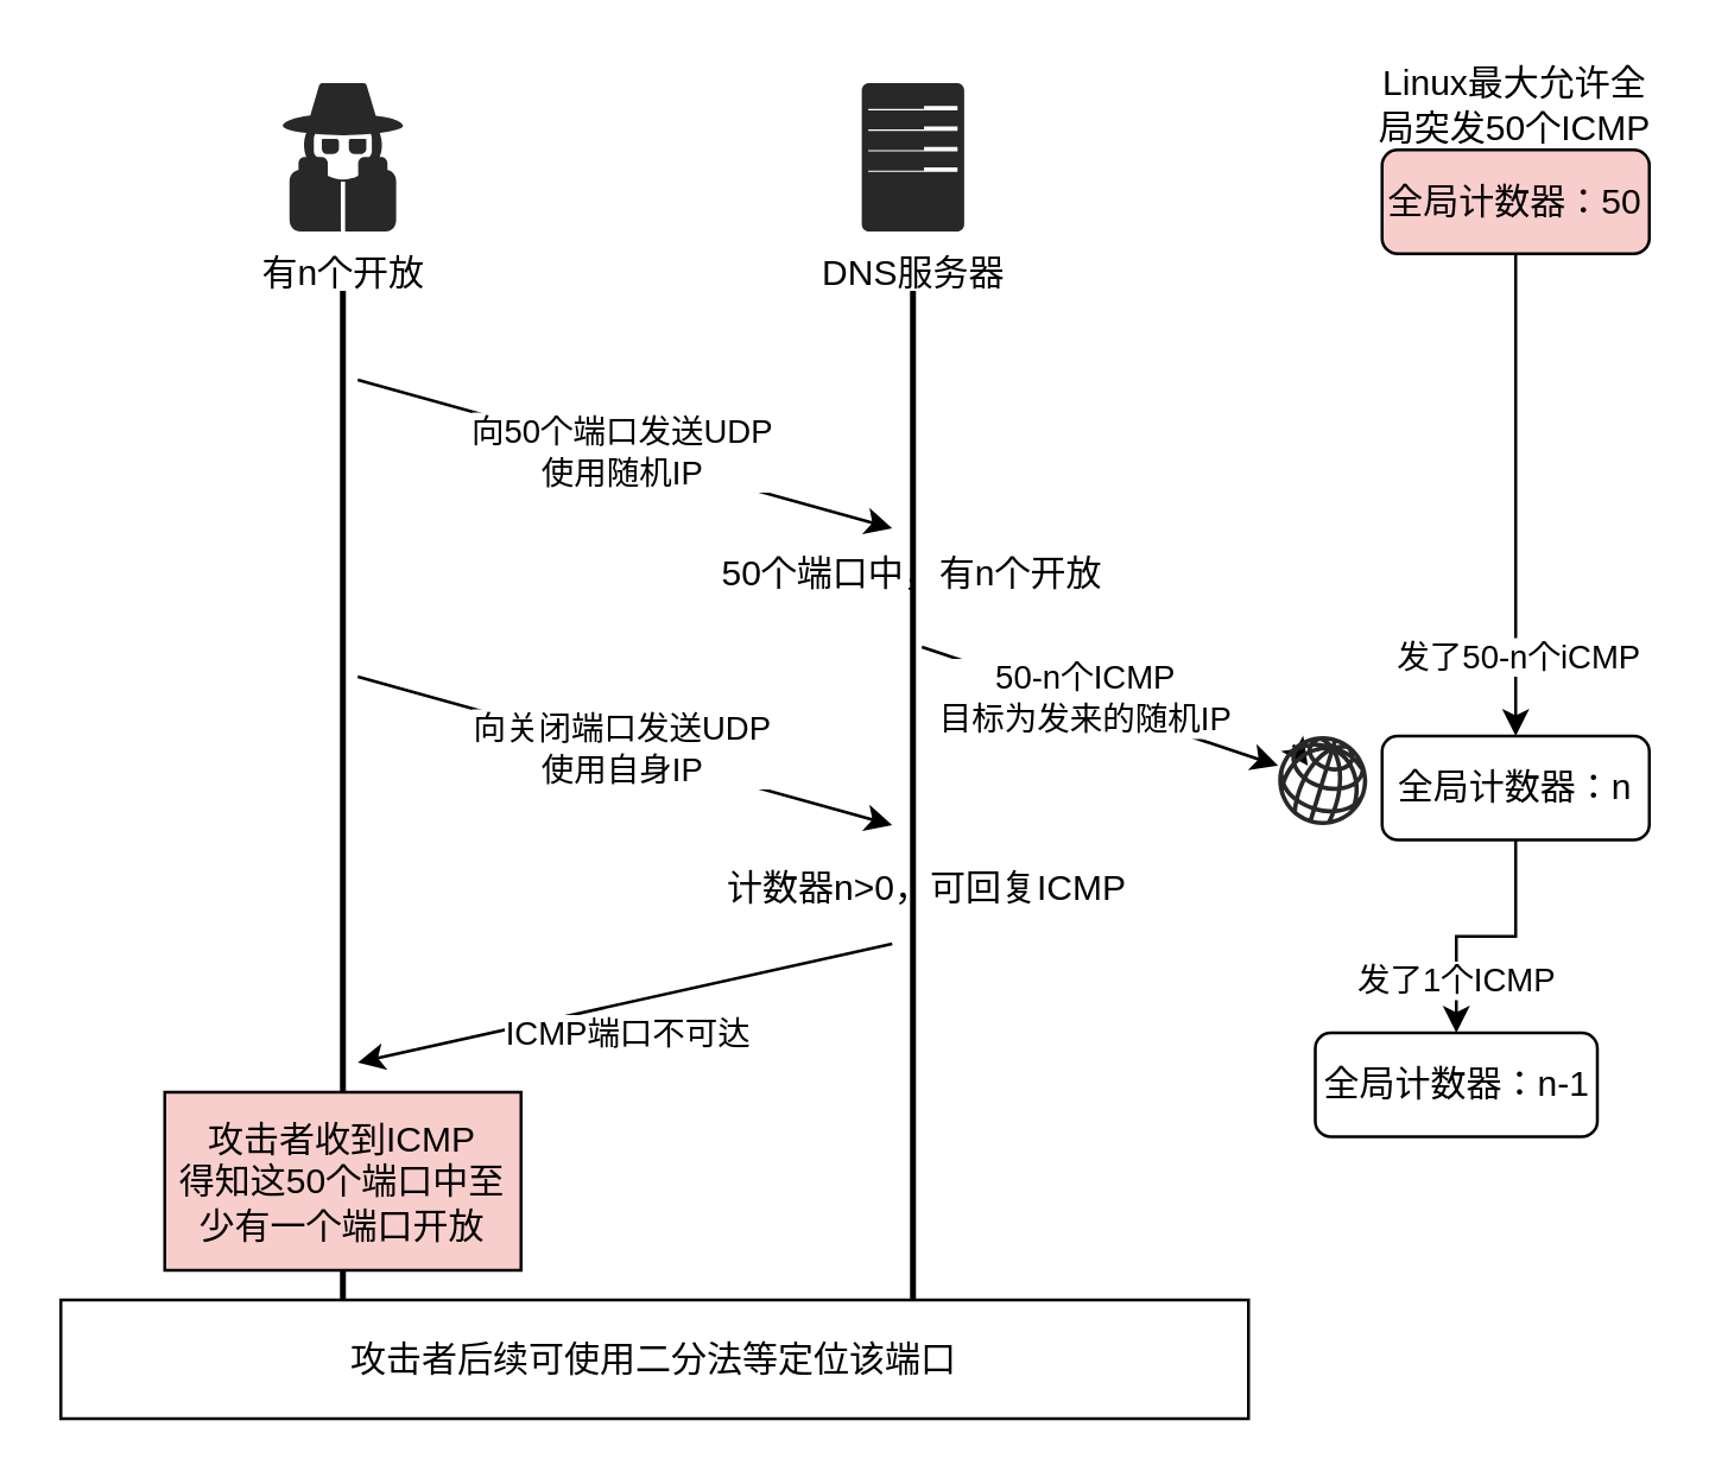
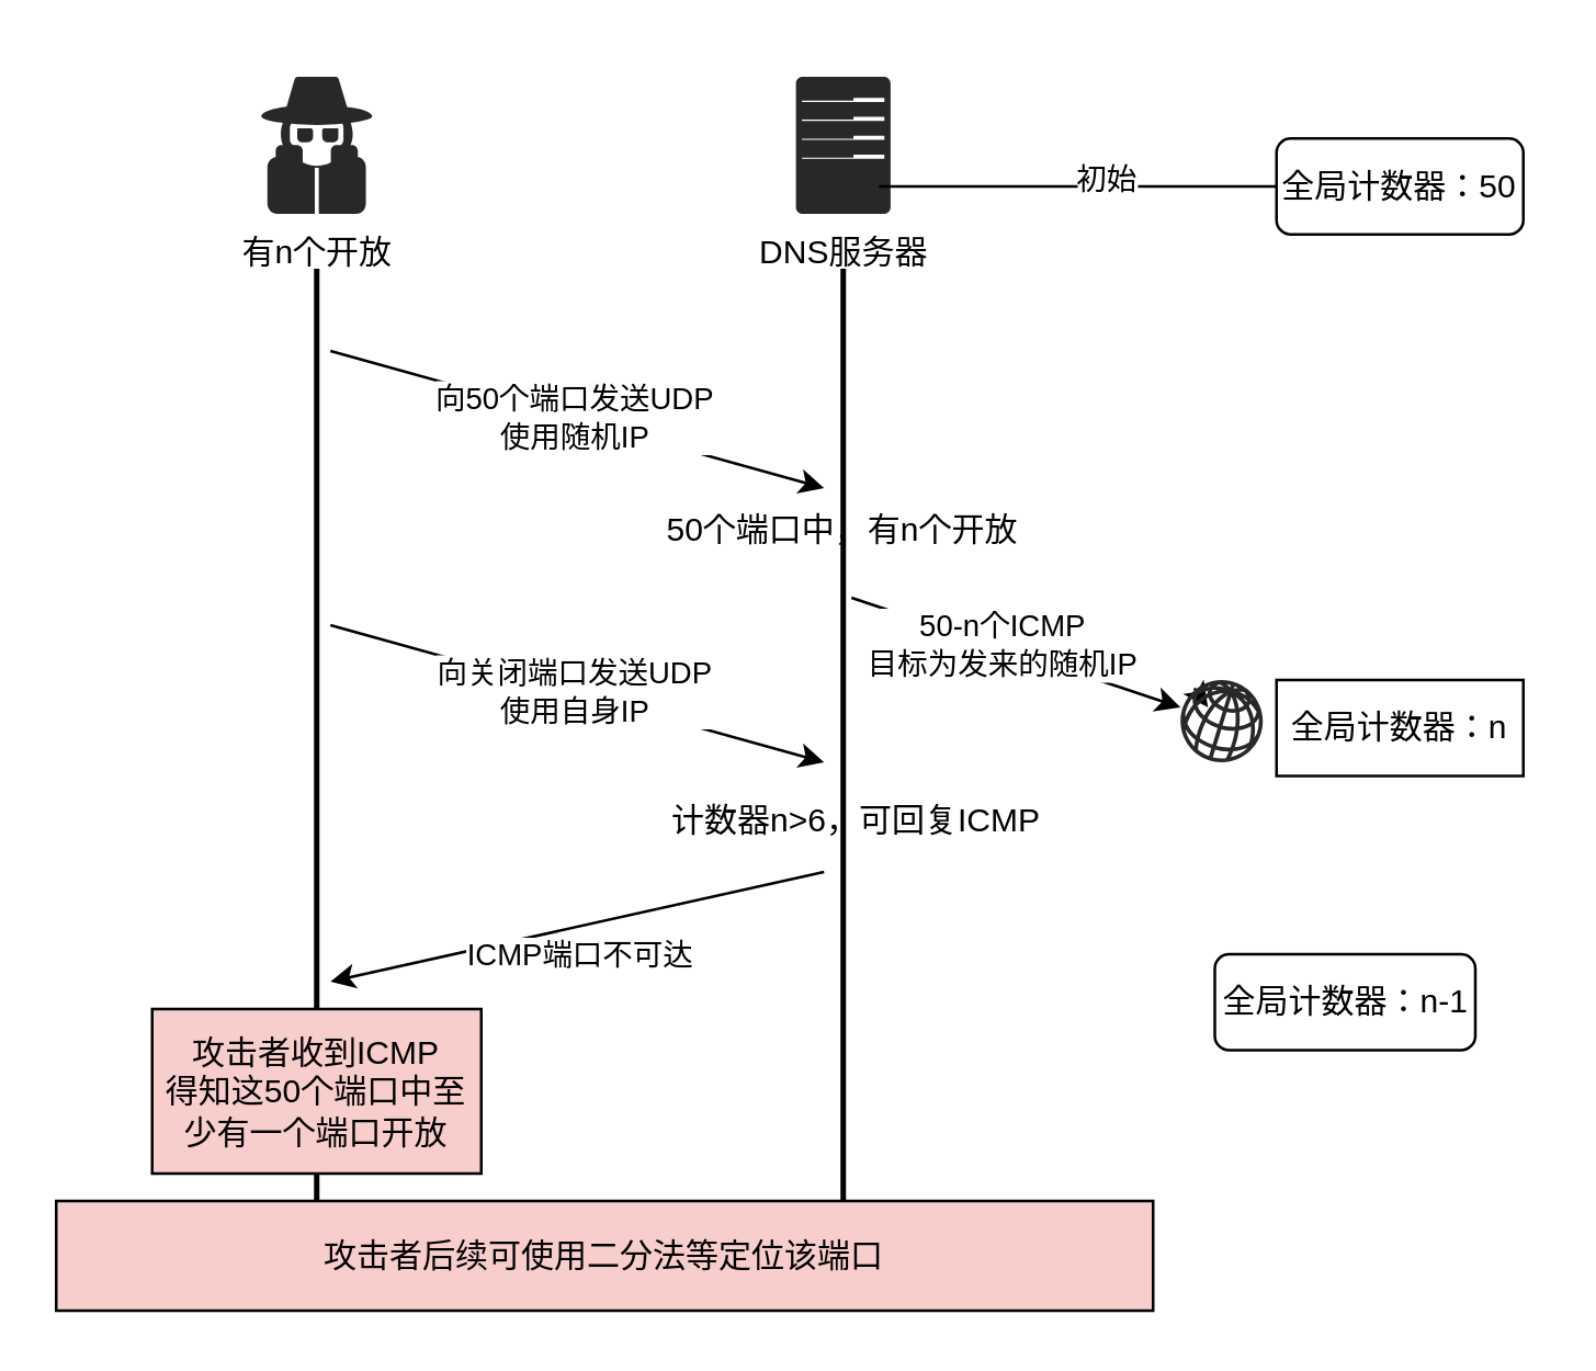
- <mxCell id="9" value="Linux最大允许全局突发50个ICMP" style="text;html=1;strokeColor=none;fillColor=none;align=center;verticalAlign=middle;whiteSpace=wrap;rounded=0;" vertex="1" parent="1"><mxGeometry x="460" y="20" width="100" height="30" as="geometry" /></mxCell>
+ <mxCell id="14" value="" style="endArrow=none;html=1;rounded=0;entryX=0;entryY=0.5;entryDx=0;entryDy=0;exitX=0.877;exitY=0.8;exitDx=0;exitDy=0;exitPerimeter=0;" edge="1" parent="1" source="4" target="12"><mxGeometry width="50" height="50" relative="1" as="geometry"><mxPoint x="430" y="187.5" as="sourcePoint" /><mxPoint x="480" y="137.5" as="targetPoint" /></mxGeometry></mxCell>
+ <mxCell id="15" value="初始" style="edgeLabel;html=1;align=center;verticalAlign=middle;resizable=0;points=[];" vertex="1" connectable="0" parent="14"><mxGeometry x="0.131" y="3" relative="1" as="geometry"><mxPoint as="offset" /></mxGeometry></mxCell>
- <mxCell id="12" value="全局计数器：50" style="rounded=1;whiteSpace=wrap;html=1;fillColor=#f8cecc;" vertex="1" parent="1"><mxGeometry x="465" y="50" width="90" height="35" as="geometry" /></mxCell>
+ <mxCell id="12" value="全局计数器：50" style="rounded=1;whiteSpace=wrap;html=1;" vertex="1" parent="1"><mxGeometry x="465" y="50" width="90" height="35" as="geometry" /></mxCell>
- <mxCell id="10" style="edgeStyle=orthogonalEdgeStyle;rounded=0;orthogonalLoop=1;jettySize=auto;html=1;exitX=0.5;exitY=1;exitDx=0;exitDy=0;entryX=0.5;entryY=0;entryDx=0;entryDy=0;" edge="1" parent="1" source="12" target="18"><mxGeometry relative="1" as="geometry" /></mxCell>
- <mxCell id="11" value="发了50-n个iCMP" style="edgeLabel;html=1;align=center;verticalAlign=middle;resizable=0;points=[];" vertex="1" connectable="0" parent="10"><mxGeometry x="0.66" relative="1" as="geometry"><mxPoint as="offset" /></mxGeometry></mxCell>
- <mxCell id="18" value="全局计数器：n" style="rounded=1;whiteSpace=wrap;html=1;" vertex="1" parent="1"><mxGeometry x="465" y="247.5" width="90" height="35" as="geometry" /></mxCell>
+ <mxCell id="18" value="全局计数器：n" style="whiteSpace=wrap;html=1;rounded=0;" vertex="1" parent="1"><mxGeometry x="465" y="247.5" width="90" height="35" as="geometry" /></mxCell>
- <mxCell id="21" value="计数器n&amp;gt;0，可回复ICMP" style="text;html=1;strokeColor=none;fillColor=none;align=center;verticalAlign=middle;whiteSpace=wrap;rounded=0;" vertex="1" parent="1"><mxGeometry x="237" y="283.5" width="150" height="30" as="geometry" /></mxCell>
+ <mxCell id="21" value="计数器n&amp;gt;6，可回复ICMP" style="text;html=1;strokeColor=none;fillColor=none;align=center;verticalAlign=middle;whiteSpace=wrap;rounded=0;" vertex="1" parent="1"><mxGeometry x="237" y="283.5" width="150" height="30" as="geometry" /></mxCell>
- <mxCell id="16" style="edgeStyle=orthogonalEdgeStyle;rounded=0;orthogonalLoop=1;jettySize=auto;html=1;exitX=0.5;exitY=1;exitDx=0;exitDy=0;entryX=0.5;entryY=0;entryDx=0;entryDy=0;" edge="1" parent="1" source="18" target="24"><mxGeometry relative="1" as="geometry" /></mxCell>
- <mxCell id="17" value="发了1个ICMP" style="edgeLabel;html=1;align=center;verticalAlign=middle;resizable=0;points=[];" vertex="1" connectable="0" parent="16"><mxGeometry x="0.554" y="-1" relative="1" as="geometry"><mxPoint y="1" as="offset" /></mxGeometry></mxCell>
- <mxCell id="29" value="攻击者后续可使用二分法等定位该端口" style="rounded=0;whiteSpace=wrap;html=1;" vertex="1" parent="1"><mxGeometry x="20" y="437.5" width="400" height="40" as="geometry" /></mxCell>
+ <mxCell id="29" value="攻击者后续可使用二分法等定位该端口" style="rounded=0;whiteSpace=wrap;html=1;fillColor=#f8cecc;" vertex="1" parent="1"><mxGeometry x="20" y="437.5" width="400" height="40" as="geometry" /></mxCell>
